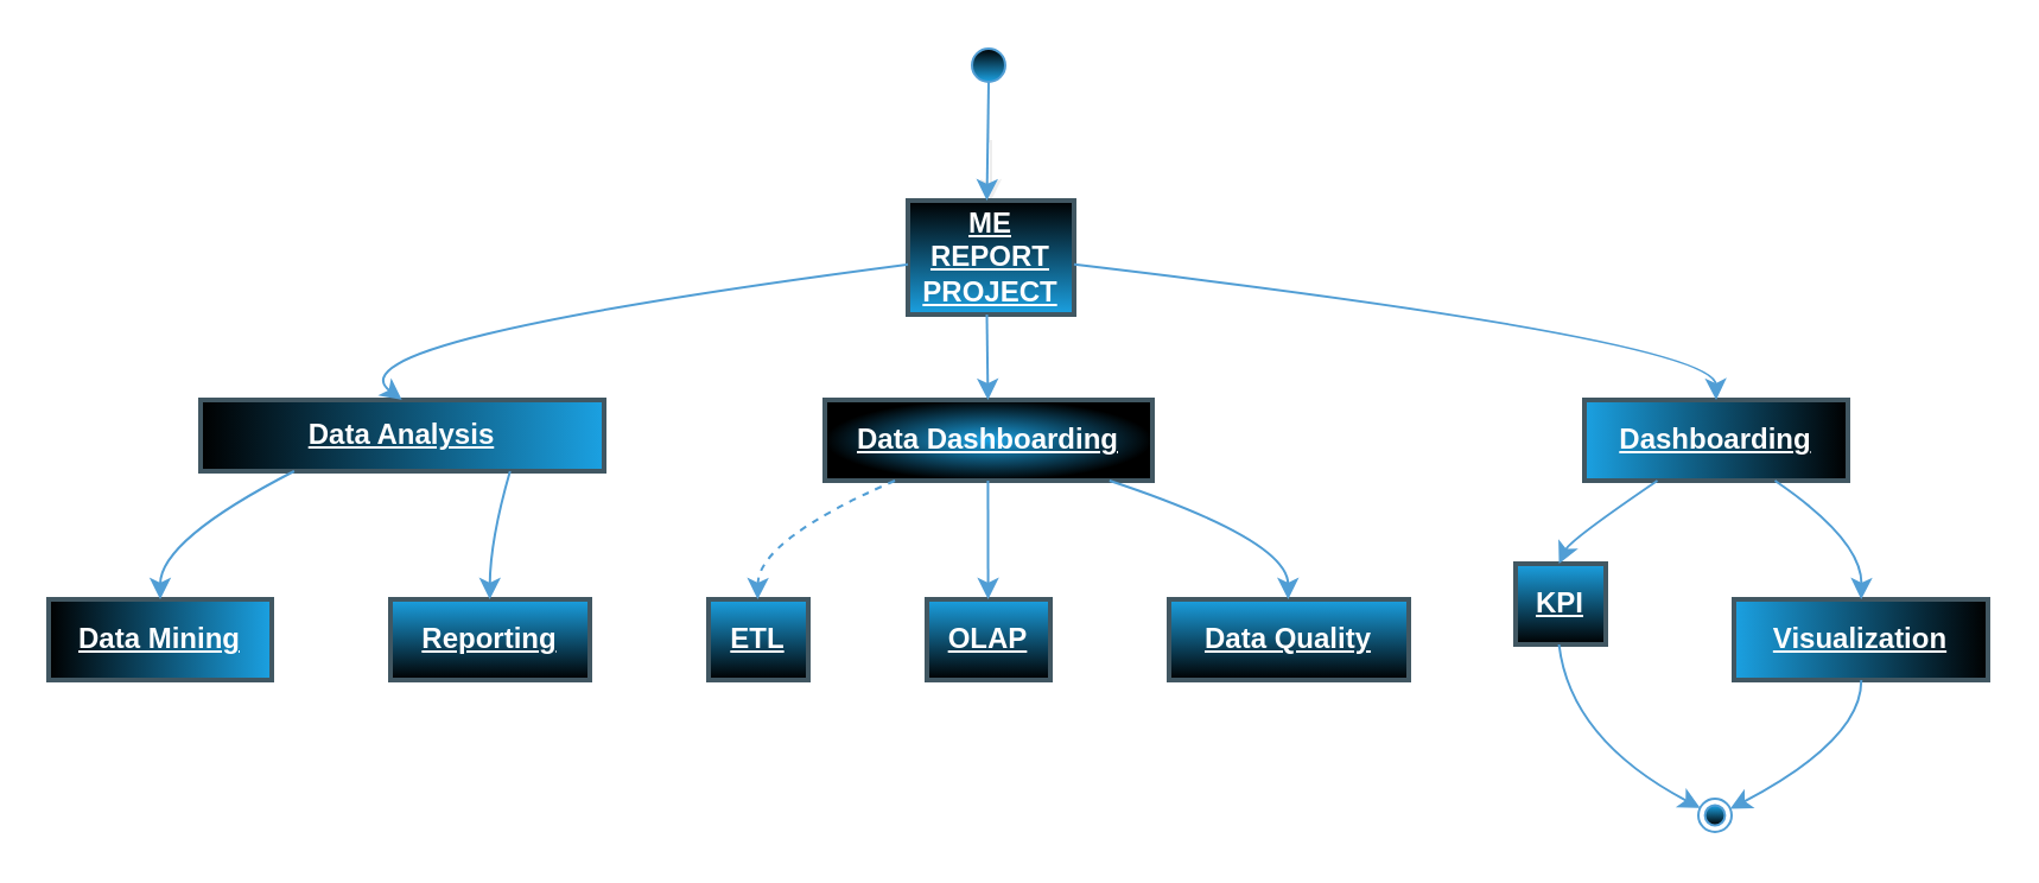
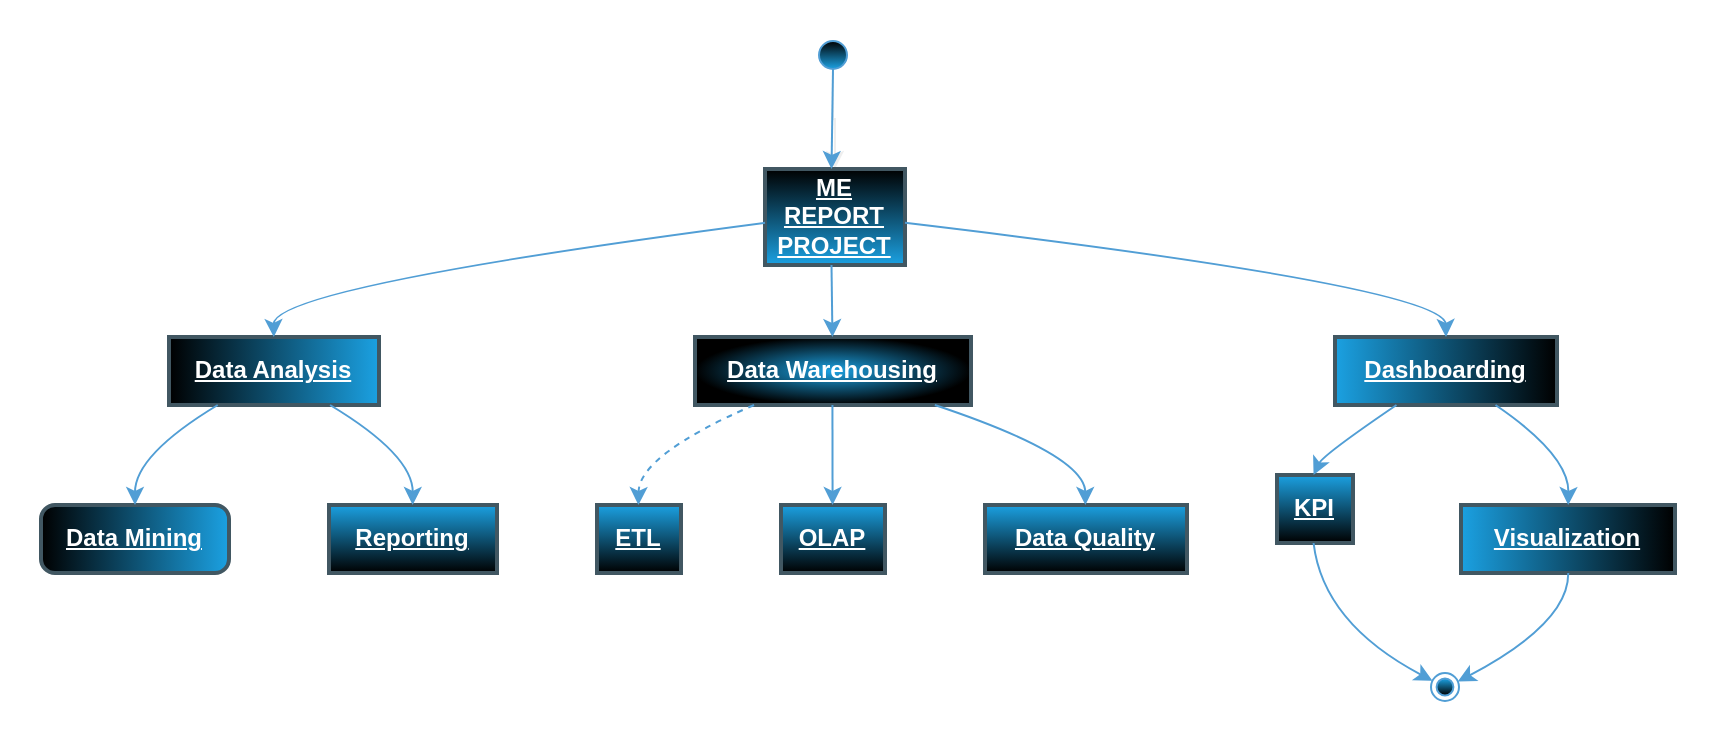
- <mxCell id="5" value="Data Analysis" style="rounded=0;absoluteArcSize=1;arcSize=14;whiteSpace=wrap;strokeWidth=2;labelBackgroundColor=none;fillColor=#1ba1e2;strokeColor=#415762;fontColor=#ffffff;gradientColor=default;gradientDirection=west;fontStyle=5" parent="1" vertex="1"><mxGeometry x="84" y="168" width="170" height="30" as="geometry" /></mxCell>
+ <mxCell id="5" value="Data Analysis" style="rounded=0;absoluteArcSize=1;arcSize=14;whiteSpace=wrap;strokeWidth=2;labelBackgroundColor=none;fillColor=#1ba1e2;strokeColor=#415762;fontColor=#ffffff;gradientColor=default;gradientDirection=west;fontStyle=5" parent="1" vertex="1"><mxGeometry x="84" y="168" width="105" height="34" as="geometry" /></mxCell>
- <mxCell id="8" value="Data Dashboarding" style="rounded=0;absoluteArcSize=1;arcSize=14;whiteSpace=wrap;strokeWidth=2;labelBackgroundColor=none;fillColor=#1ba1e2;strokeColor=#415762;fontColor=#ffffff;gradientColor=default;gradientDirection=radial;fontStyle=5" parent="1" vertex="1"><mxGeometry x="347" y="168" width="138" height="34" as="geometry" /></mxCell>
+ <mxCell id="8" value="Data Warehousing" style="rounded=0;absoluteArcSize=1;arcSize=14;whiteSpace=wrap;strokeWidth=2;labelBackgroundColor=none;fillColor=#1ba1e2;strokeColor=#415762;fontColor=#ffffff;gradientColor=default;gradientDirection=radial;fontStyle=5" parent="1" vertex="1"><mxGeometry x="347" y="168" width="138" height="34" as="geometry" /></mxCell>
- <mxCell id="6" value="Data Mining" style="rounded=0;absoluteArcSize=1;arcSize=14;whiteSpace=wrap;strokeWidth=2;labelBackgroundColor=none;fillColor=#1ba1e2;strokeColor=#415762;fontColor=#ffffff;gradientColor=default;gradientDirection=west;fontStyle=5" parent="1" vertex="1"><mxGeometry x="20" y="252" width="94" height="34" as="geometry" /></mxCell>
+ <mxCell id="6" value="Data Mining" style="absoluteArcSize=1;arcSize=14;whiteSpace=wrap;strokeWidth=2;labelBackgroundColor=none;fillColor=#1ba1e2;strokeColor=#415762;fontColor=#ffffff;gradientColor=default;gradientDirection=west;fontStyle=5;rounded=1;" parent="1" vertex="1"><mxGeometry x="20" y="252" width="94" height="34" as="geometry" /></mxCell>
